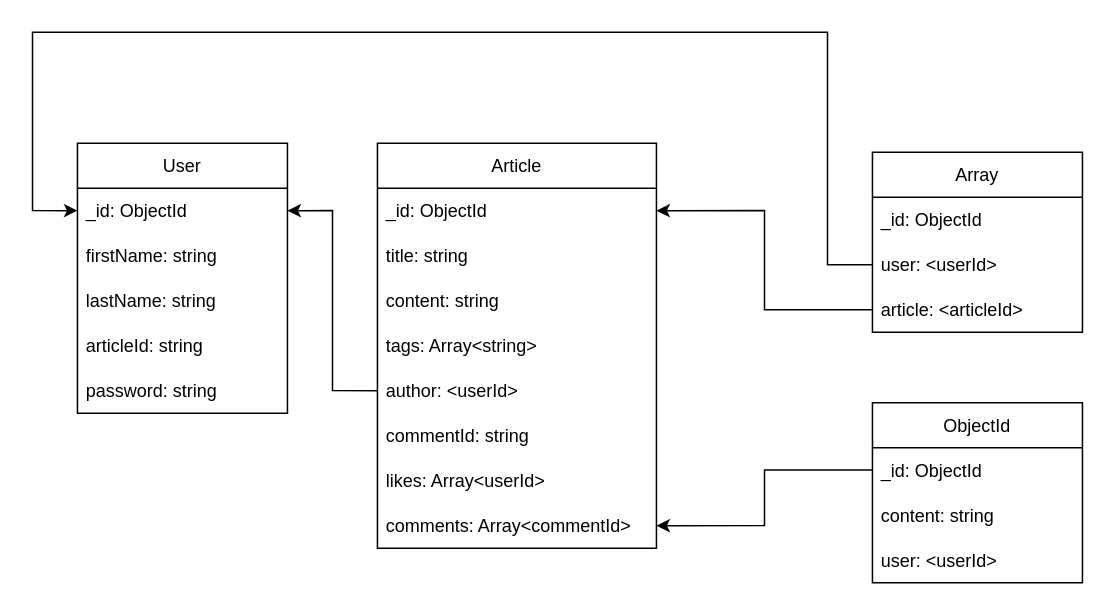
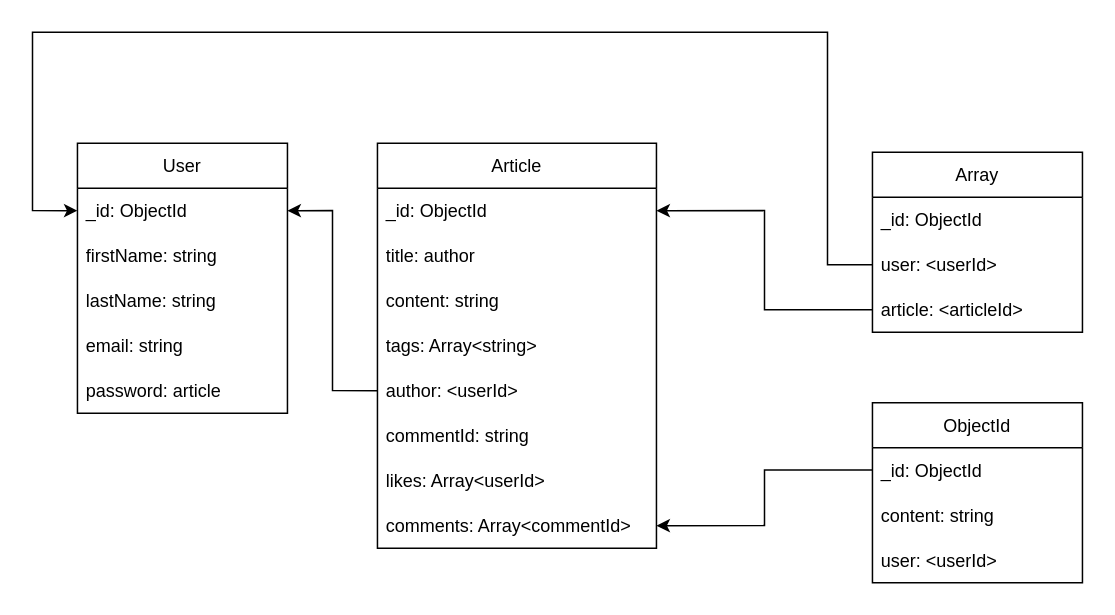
- <mxCell id="4" value="title: string" style="text;strokeColor=none;fillColor=none;align=left;verticalAlign=middle;spacingLeft=4;spacingRight=4;overflow=hidden;points=[[0,0.5],[1,0.5]];portConstraint=eastwest;rotatable=0;" parent="2" vertex="1"><mxGeometry y="60" width="186" height="30" as="geometry" /></mxCell>
+ <mxCell id="4" value="title: author" style="text;strokeColor=none;fillColor=none;align=left;verticalAlign=middle;spacingLeft=4;spacingRight=4;overflow=hidden;points=[[0,0.5],[1,0.5]];portConstraint=eastwest;rotatable=0;" parent="2" vertex="1"><mxGeometry y="60" width="186" height="30" as="geometry" /></mxCell>
- <mxCell id="15" value="articleId: string" style="text;strokeColor=none;fillColor=none;align=left;verticalAlign=middle;spacingLeft=4;spacingRight=4;overflow=hidden;points=[[0,0.5],[1,0.5]];portConstraint=eastwest;rotatable=0;" parent="11" vertex="1"><mxGeometry y="120" width="140" height="30" as="geometry" /></mxCell>
+ <mxCell id="15" value="email: string" style="text;strokeColor=none;fillColor=none;align=left;verticalAlign=middle;spacingLeft=4;spacingRight=4;overflow=hidden;points=[[0,0.5],[1,0.5]];portConstraint=eastwest;rotatable=0;" parent="11" vertex="1"><mxGeometry y="120" width="140" height="30" as="geometry" /></mxCell>
- <mxCell id="16" value="password: string" style="text;strokeColor=none;fillColor=none;align=left;verticalAlign=middle;spacingLeft=4;spacingRight=4;overflow=hidden;points=[[0,0.5],[1,0.5]];portConstraint=eastwest;rotatable=0;" parent="11" vertex="1"><mxGeometry y="150" width="140" height="30" as="geometry" /></mxCell>
+ <mxCell id="16" value="password: article" style="text;strokeColor=none;fillColor=none;align=left;verticalAlign=middle;spacingLeft=4;spacingRight=4;overflow=hidden;points=[[0,0.5],[1,0.5]];portConstraint=eastwest;rotatable=0;" parent="11" vertex="1"><mxGeometry y="150" width="140" height="30" as="geometry" /></mxCell>
